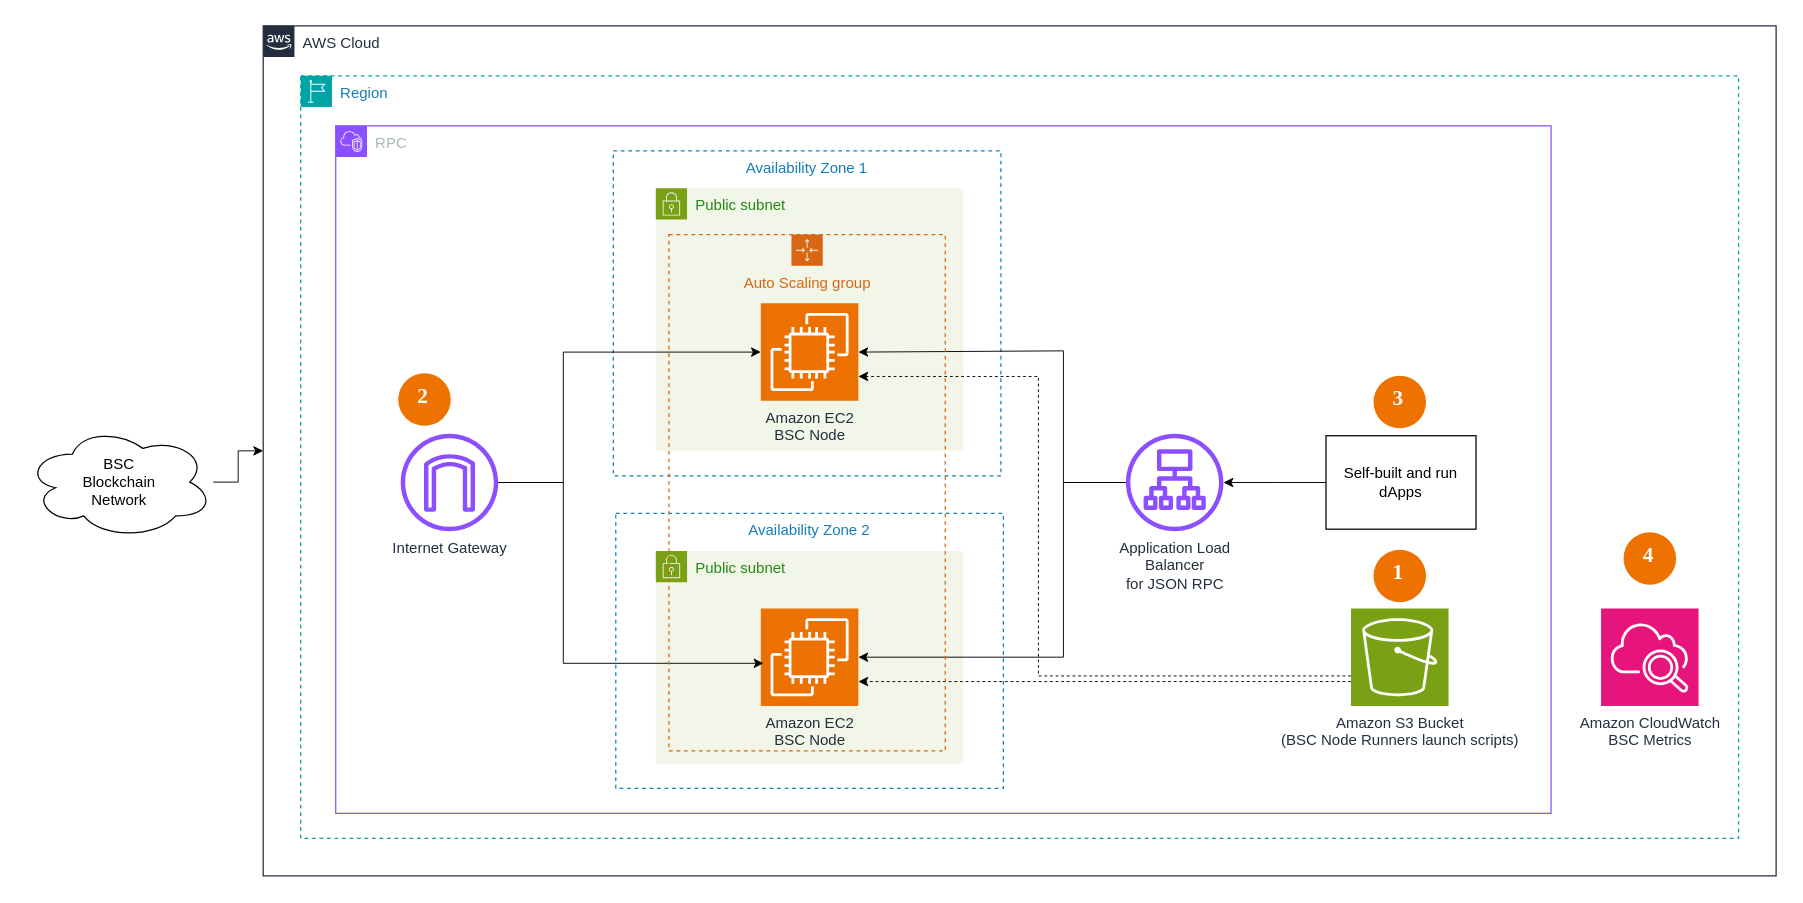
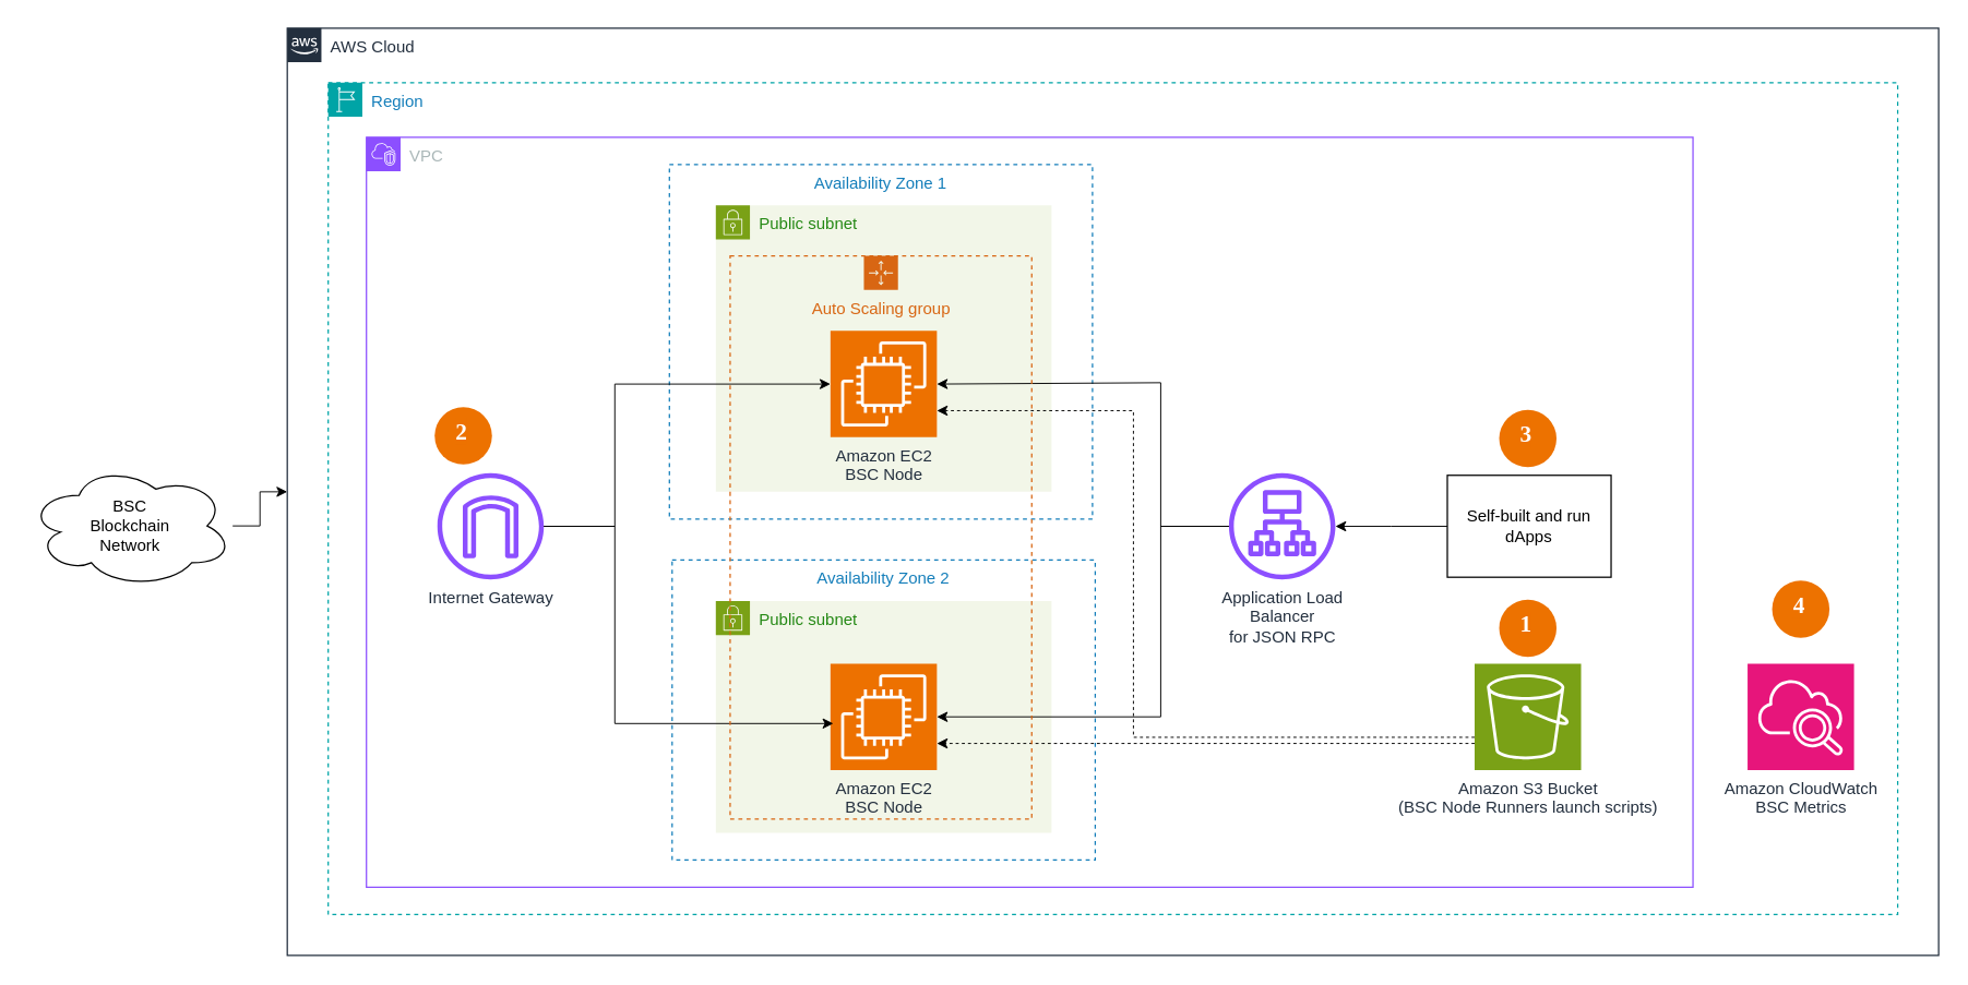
- <mxCell id="5" value="RPC" style="points=[[0,0],[0.25,0],[0.5,0],[0.75,0],[1,0],[1,0.25],[1,0.5],[1,0.75],[1,1],[0.75,1],[0.5,1],[0.25,1],[0,1],[0,0.75],[0,0.5],[0,0.25]];outlineConnect=0;gradientColor=none;html=1;whiteSpace=wrap;fontSize=12;fontStyle=0;container=1;pointerEvents=0;collapsible=0;recursiveResize=0;shape=mxgraph.aws4.group;grIcon=mxgraph.aws4.group_vpc2;strokeColor=#8C4FFF;fillColor=none;verticalAlign=top;align=left;spacingLeft=30;fontColor=#AAB7B8;dashed=0;" parent="1" vertex="1"><mxGeometry x="268" y="100" width="972" height="550" as="geometry" /></mxCell>
+ <mxCell id="5" value="VPC" style="points=[[0,0],[0.25,0],[0.5,0],[0.75,0],[1,0],[1,0.25],[1,0.5],[1,0.75],[1,1],[0.75,1],[0.5,1],[0.25,1],[0,1],[0,0.75],[0,0.5],[0,0.25]];outlineConnect=0;gradientColor=none;html=1;whiteSpace=wrap;fontSize=12;fontStyle=0;container=1;pointerEvents=0;collapsible=0;recursiveResize=0;shape=mxgraph.aws4.group;grIcon=mxgraph.aws4.group_vpc2;strokeColor=#8C4FFF;fillColor=none;verticalAlign=top;align=left;spacingLeft=30;fontColor=#AAB7B8;dashed=0;" parent="1" vertex="1"><mxGeometry x="268" y="100" width="972" height="550" as="geometry" /></mxCell>
